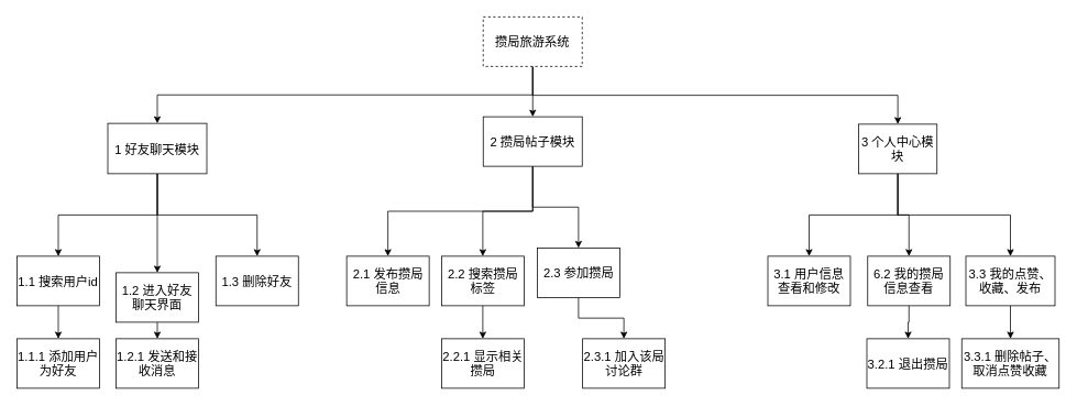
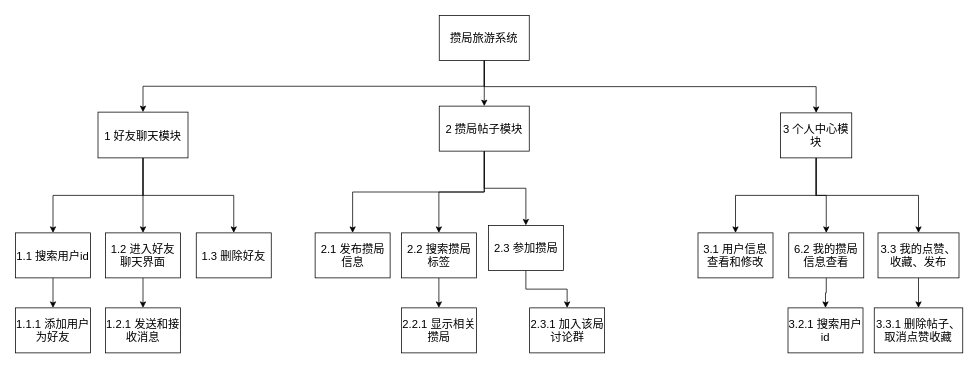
- <mxCell id="5" value="攒局旅游系统" style="rounded=0;whiteSpace=wrap;html=1;fontSize=15;dashed=1;" vertex="1" parent="1"><mxGeometry x="585" y="20" width="120" height="60" as="geometry" /></mxCell>
+ <mxCell id="5" value="攒局旅游系统" style="rounded=0;whiteSpace=wrap;html=1;fontSize=15;" vertex="1" parent="1"><mxGeometry x="585" y="20" width="120" height="60" as="geometry" /></mxCell>
- <mxCell id="21" value="1.2 进入好友聊天界面" style="rounded=0;whiteSpace=wrap;html=1;fontSize=15;" vertex="1" parent="1"><mxGeometry x="140" y="330" width="100" height="60" as="geometry" /></mxCell>
+ <mxCell id="21" value="1.2 进入好友聊天界面" style="rounded=0;whiteSpace=wrap;html=1;fontSize=15;" vertex="1" parent="1"><mxGeometry x="140" y="310" width="100" height="60" as="geometry" /></mxCell>
- <mxCell id="32" value="3.2.1 退出攒局" style="rounded=0;whiteSpace=wrap;html=1;fontSize=15;" vertex="1" parent="1"><mxGeometry x="1050" y="410" width="100" height="60" as="geometry" /></mxCell>
+ <mxCell id="32" value="3.2.1 搜索用户id" style="rounded=0;whiteSpace=wrap;html=1;fontSize=15;" vertex="1" parent="1"><mxGeometry x="1050" y="410" width="100" height="60" as="geometry" /></mxCell>
